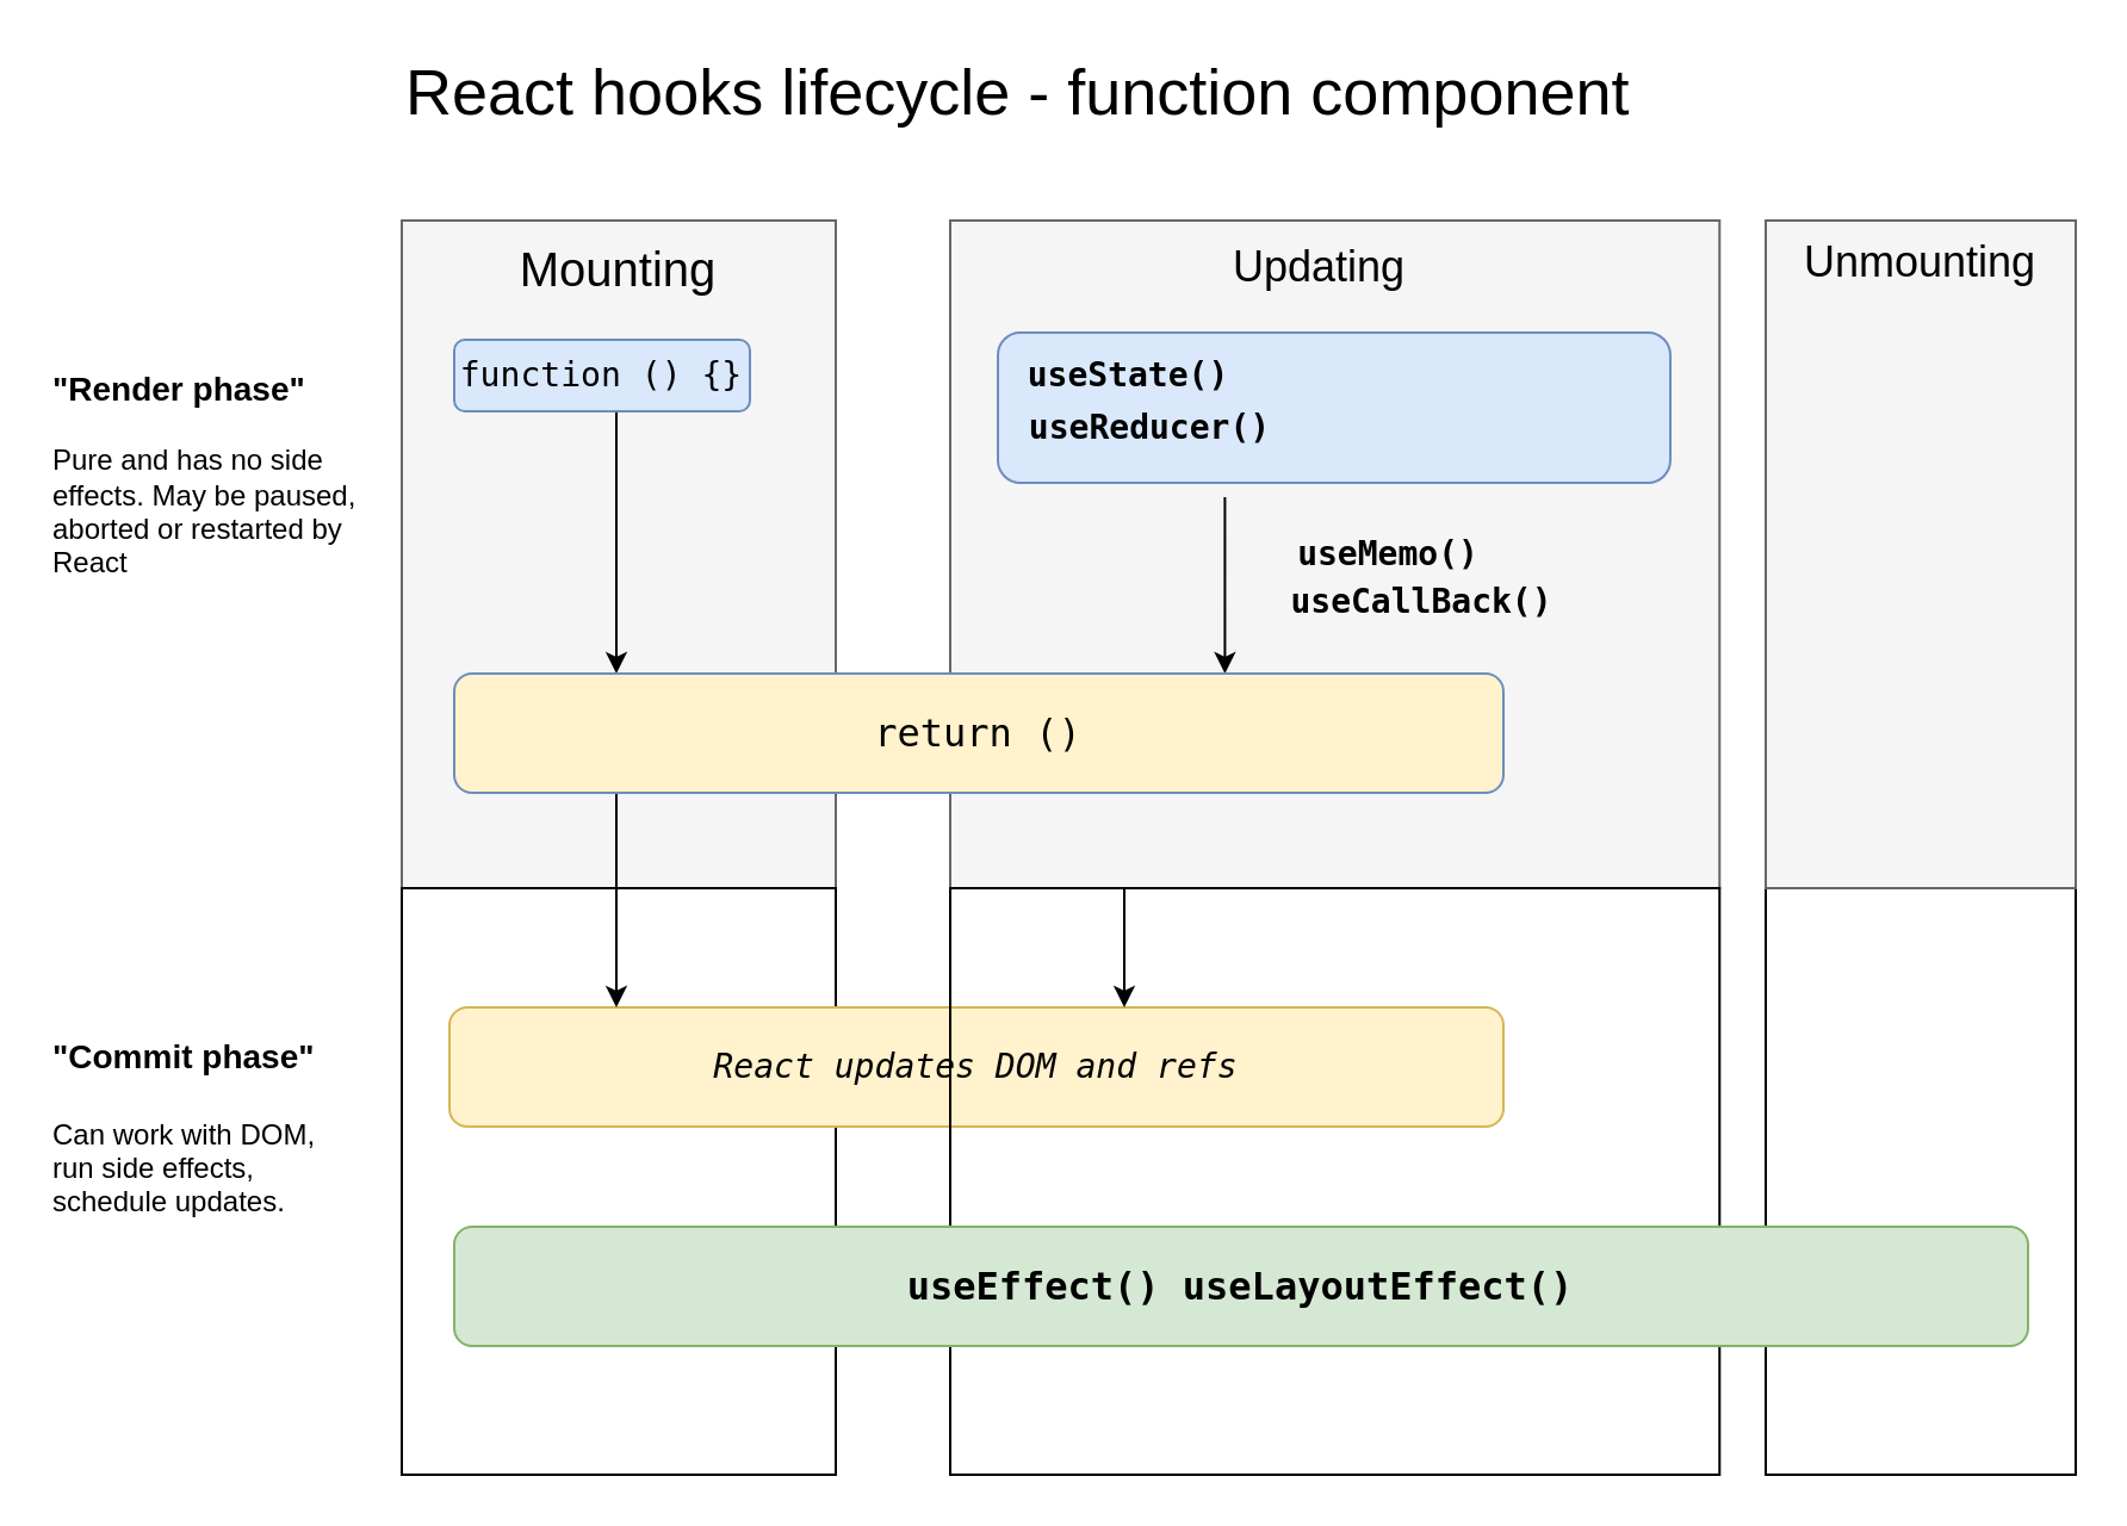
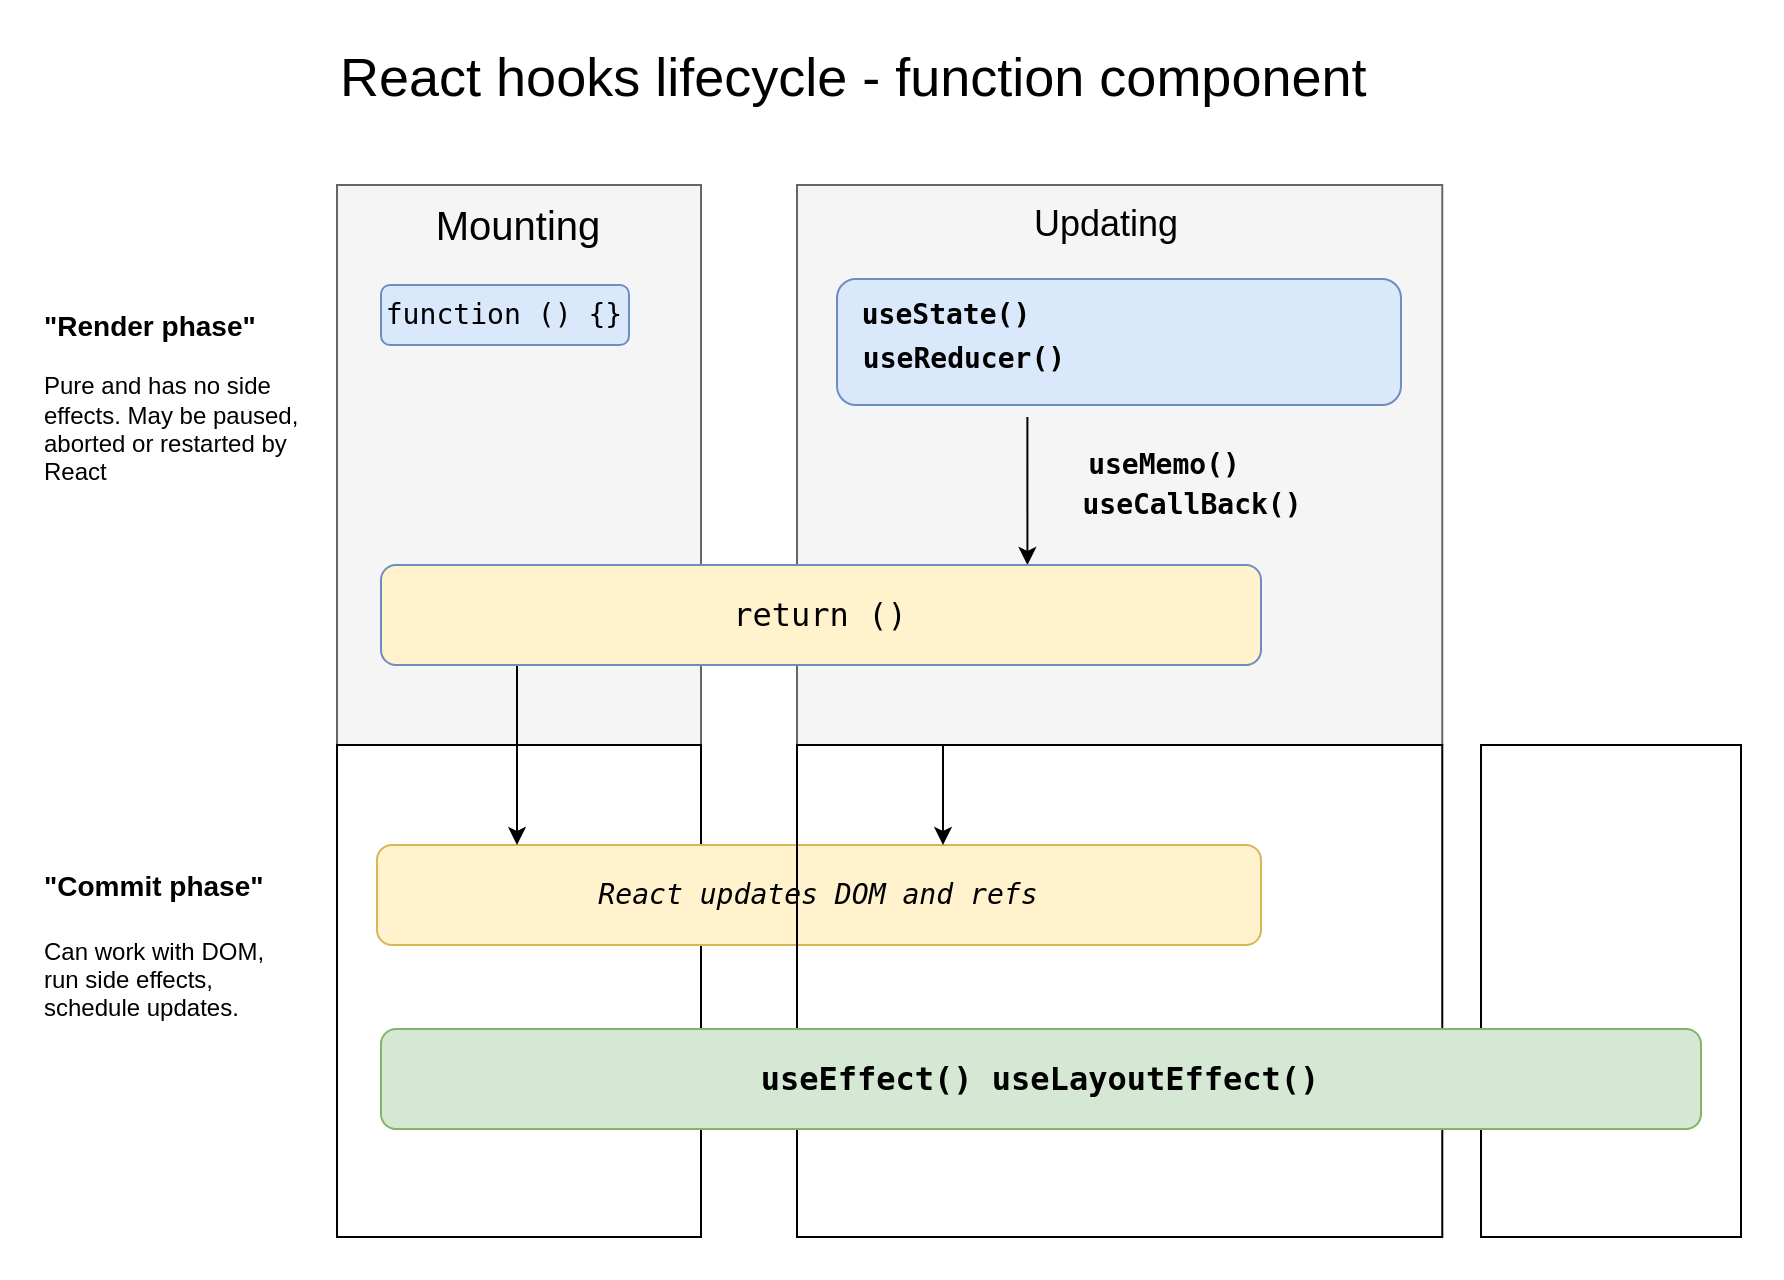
- <mxCell id="5" value="" style="edgeStyle=orthogonalEdgeStyle;rounded=0;orthogonalLoop=1;jettySize=auto;html=1;" parent="1" source="6" target="24" edge="1"><mxGeometry relative="1" as="geometry"><Array as="points"><mxPoint x="258" y="262" /><mxPoint x="258" y="262" /></Array></mxGeometry></mxCell>
- <mxCell id="7" value="Unmounting" style="group;fillColor=#f5f5f5;strokeColor=#666666;fontColor=#000000;fontSize=18;" parent="1" vertex="1" connectable="0"><mxGeometry x="740" y="92" width="130" height="280" as="geometry" /></mxCell>
